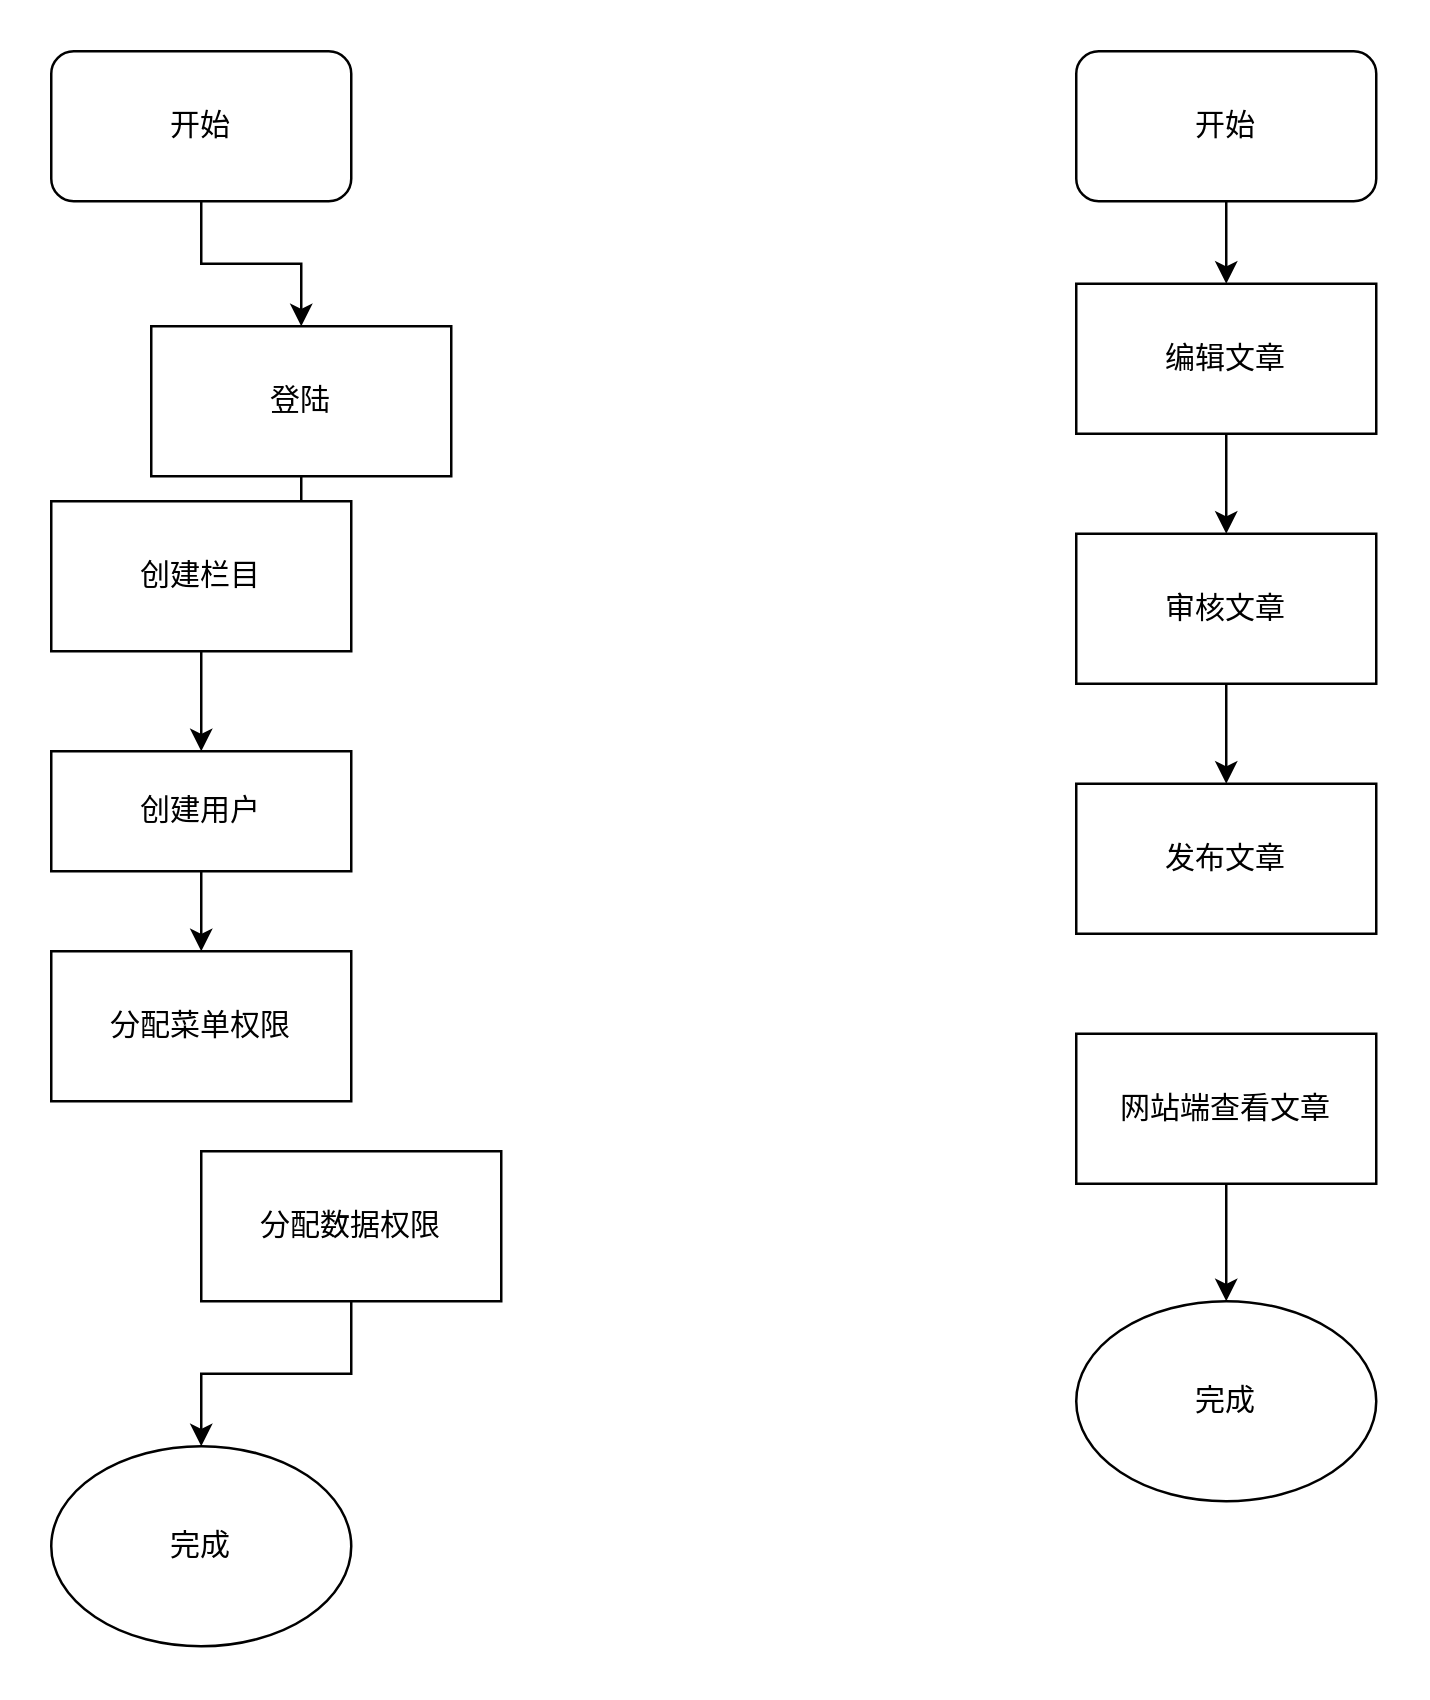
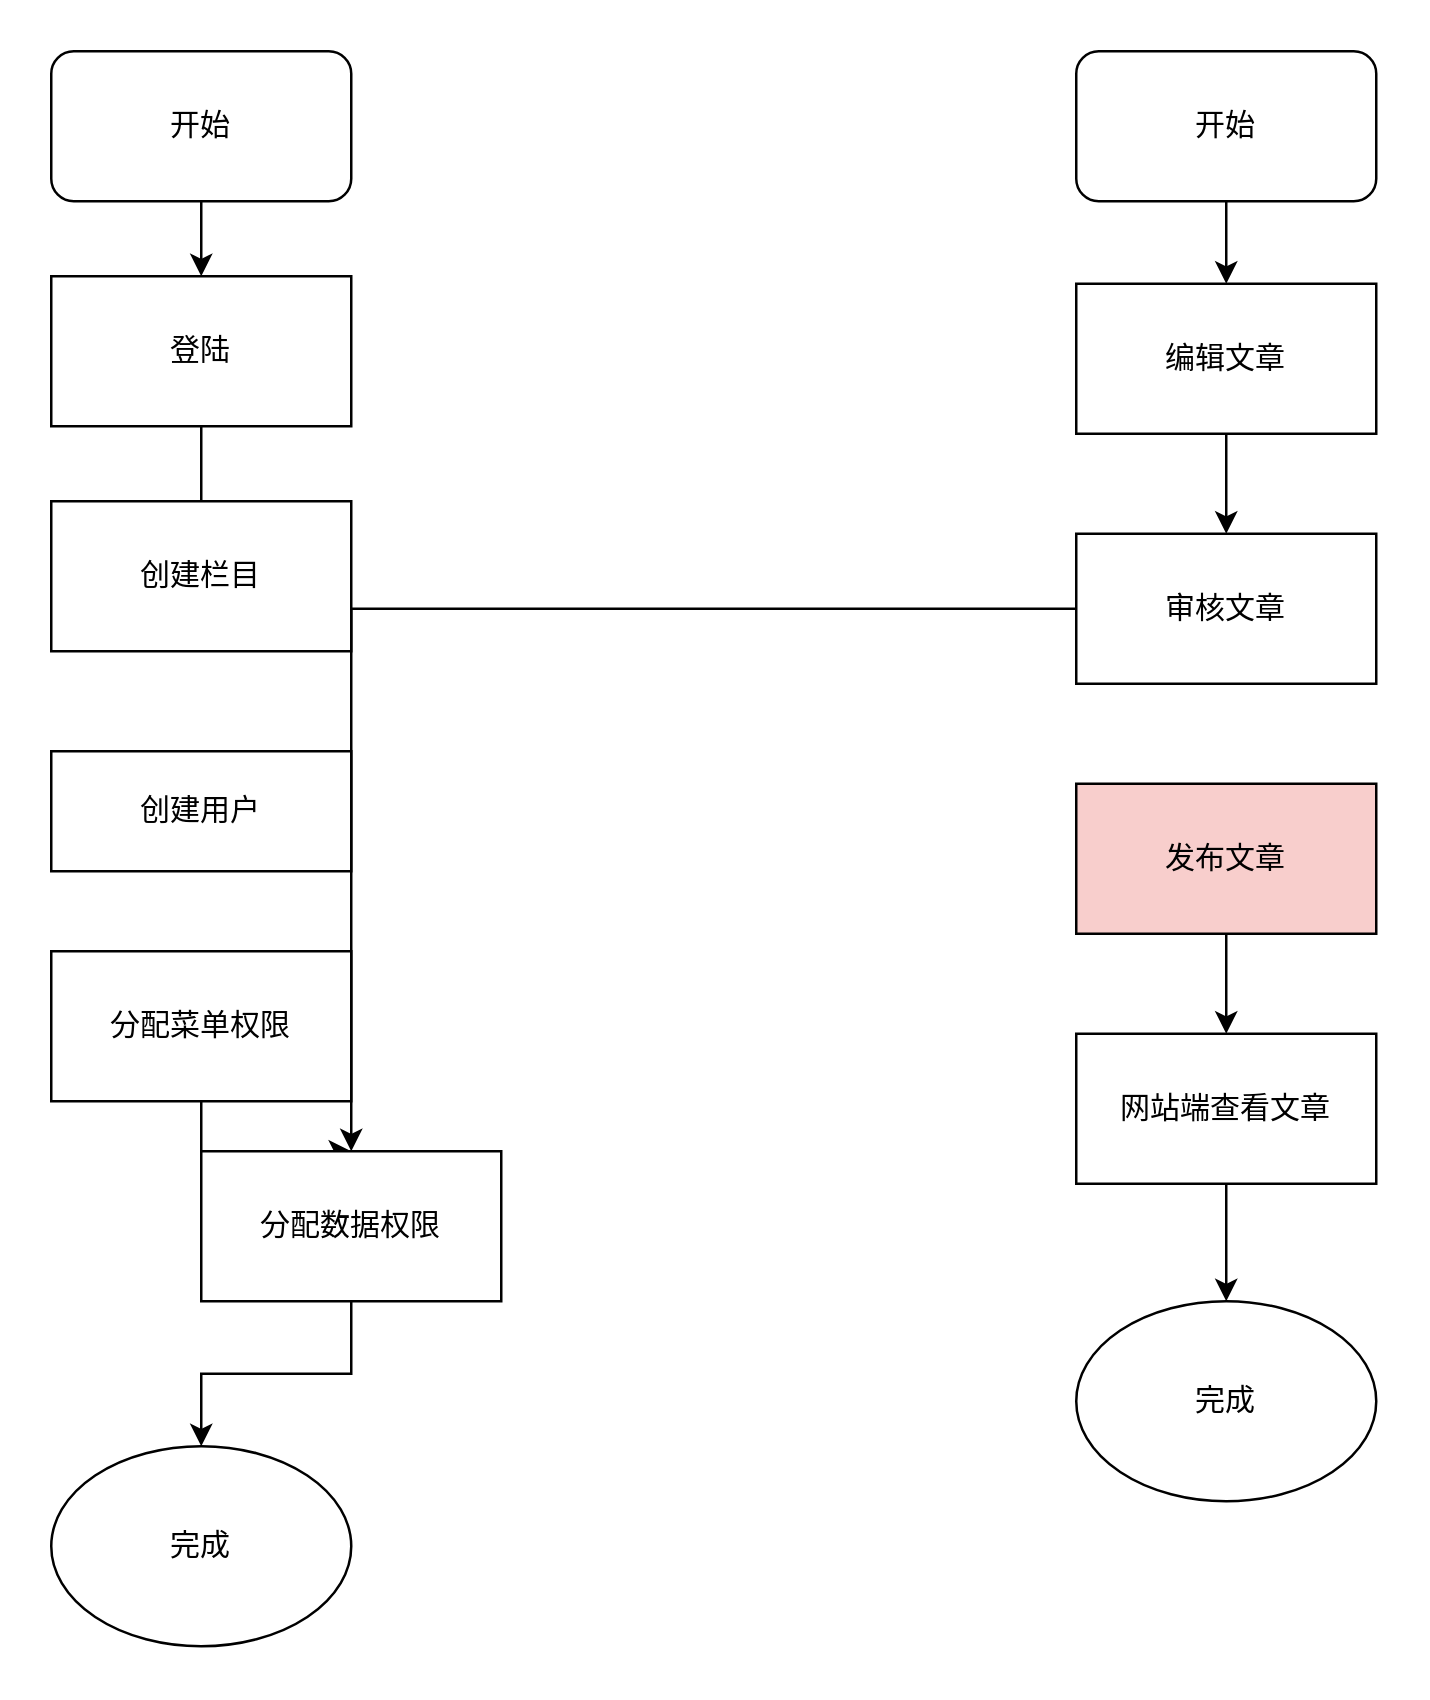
- <mxCell id="15" value="登陆" style="rounded=0;whiteSpace=wrap;html=1;" vertex="1" parent="1"><mxGeometry x="60" y="130" width="120" height="60" as="geometry" /></mxCell>
+ <mxCell id="15" value="登陆" style="rounded=0;whiteSpace=wrap;html=1;" vertex="1" parent="1"><mxGeometry x="20" y="110" width="120" height="60" as="geometry" /></mxCell>
- <mxCell id="23" style="edgeStyle=orthogonalEdgeStyle;rounded=0;orthogonalLoop=1;jettySize=auto;html=1;entryX=0.5;entryY=0;entryDx=0;entryDy=0;" edge="1" parent="1" source="24" target="17"><mxGeometry relative="1" as="geometry" /></mxCell>
- <mxCell id="6" style="edgeStyle=orthogonalEdgeStyle;rounded=0;orthogonalLoop=1;jettySize=auto;html=1;" edge="1" parent="1" source="7" target="9"><mxGeometry relative="1" as="geometry" /></mxCell>
+ <mxCell id="6" style="edgeStyle=orthogonalEdgeStyle;rounded=0;orthogonalLoop=1;jettySize=auto;html=1;" edge="1" parent="1" source="7" target="21"><mxGeometry relative="1" as="geometry" /></mxCell>
- <mxCell id="9" value="发布文章" style="rounded=0;whiteSpace=wrap;html=1;" vertex="1" parent="1"><mxGeometry x="430" y="313" width="120" height="60" as="geometry" /></mxCell>
+ <mxCell id="9" value="发布文章" style="rounded=0;whiteSpace=wrap;html=1;fillColor=#f8cecc;" vertex="1" parent="1"><mxGeometry x="430" y="313" width="120" height="60" as="geometry" /></mxCell>
- <mxCell id="16" style="edgeStyle=orthogonalEdgeStyle;rounded=0;orthogonalLoop=1;jettySize=auto;html=1;" edge="1" parent="1" source="17" target="19"><mxGeometry relative="1" as="geometry" /></mxCell>
+ <mxCell id="8" style="edgeStyle=orthogonalEdgeStyle;rounded=0;orthogonalLoop=1;jettySize=auto;html=1;entryX=0.5;entryY=0;entryDx=0;entryDy=0;" edge="1" parent="1" source="9" target="11"><mxGeometry relative="1" as="geometry" /></mxCell>
+ <mxCell id="18" style="edgeStyle=orthogonalEdgeStyle;rounded=0;orthogonalLoop=1;jettySize=auto;html=1;" edge="1" parent="1" source="19" target="21"><mxGeometry relative="1" as="geometry" /></mxCell>
